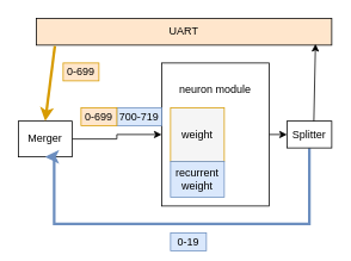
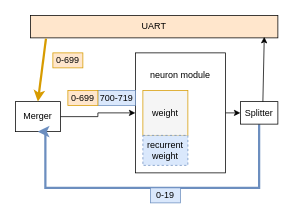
- <mxCell id="5" value="&lt;div&gt;recurrent&lt;/div&gt;&lt;div&gt;weight&lt;br&gt;&lt;/div&gt;" style="rounded=0;whiteSpace=wrap;html=1;fillColor=#dae8fc;strokeColor=#6c8ebf;" vertex="1" parent="1"><mxGeometry x="190" y="180" width="60" height="40" as="geometry" /></mxCell>
+ <mxCell id="5" value="&lt;div&gt;recurrent&lt;/div&gt;&lt;div&gt;weight&lt;br&gt;&lt;/div&gt;" style="rounded=0;whiteSpace=wrap;html=1;fillColor=#dae8fc;strokeColor=#6c8ebf;dashed=1;" vertex="1" parent="1"><mxGeometry x="190" y="180" width="60" height="40" as="geometry" /></mxCell>
- <mxCell id="13" value="&lt;div&gt;0-19&lt;/div&gt;" style="text;html=1;align=center;verticalAlign=middle;whiteSpace=wrap;rounded=0;fillColor=#dae8fc;strokeColor=#6c8ebf;" vertex="1" parent="1"><mxGeometry x="190" y="260" width="40" height="20" as="geometry" /></mxCell>
+ <mxCell id="13" value="&lt;div&gt;0-19&lt;/div&gt;" style="text;html=1;align=center;verticalAlign=middle;whiteSpace=wrap;rounded=0;fillColor=#dae8fc;strokeColor=#6c8ebf;" vertex="1" parent="1"><mxGeometry x="200" y="250" width="40" height="20" as="geometry" /></mxCell>
